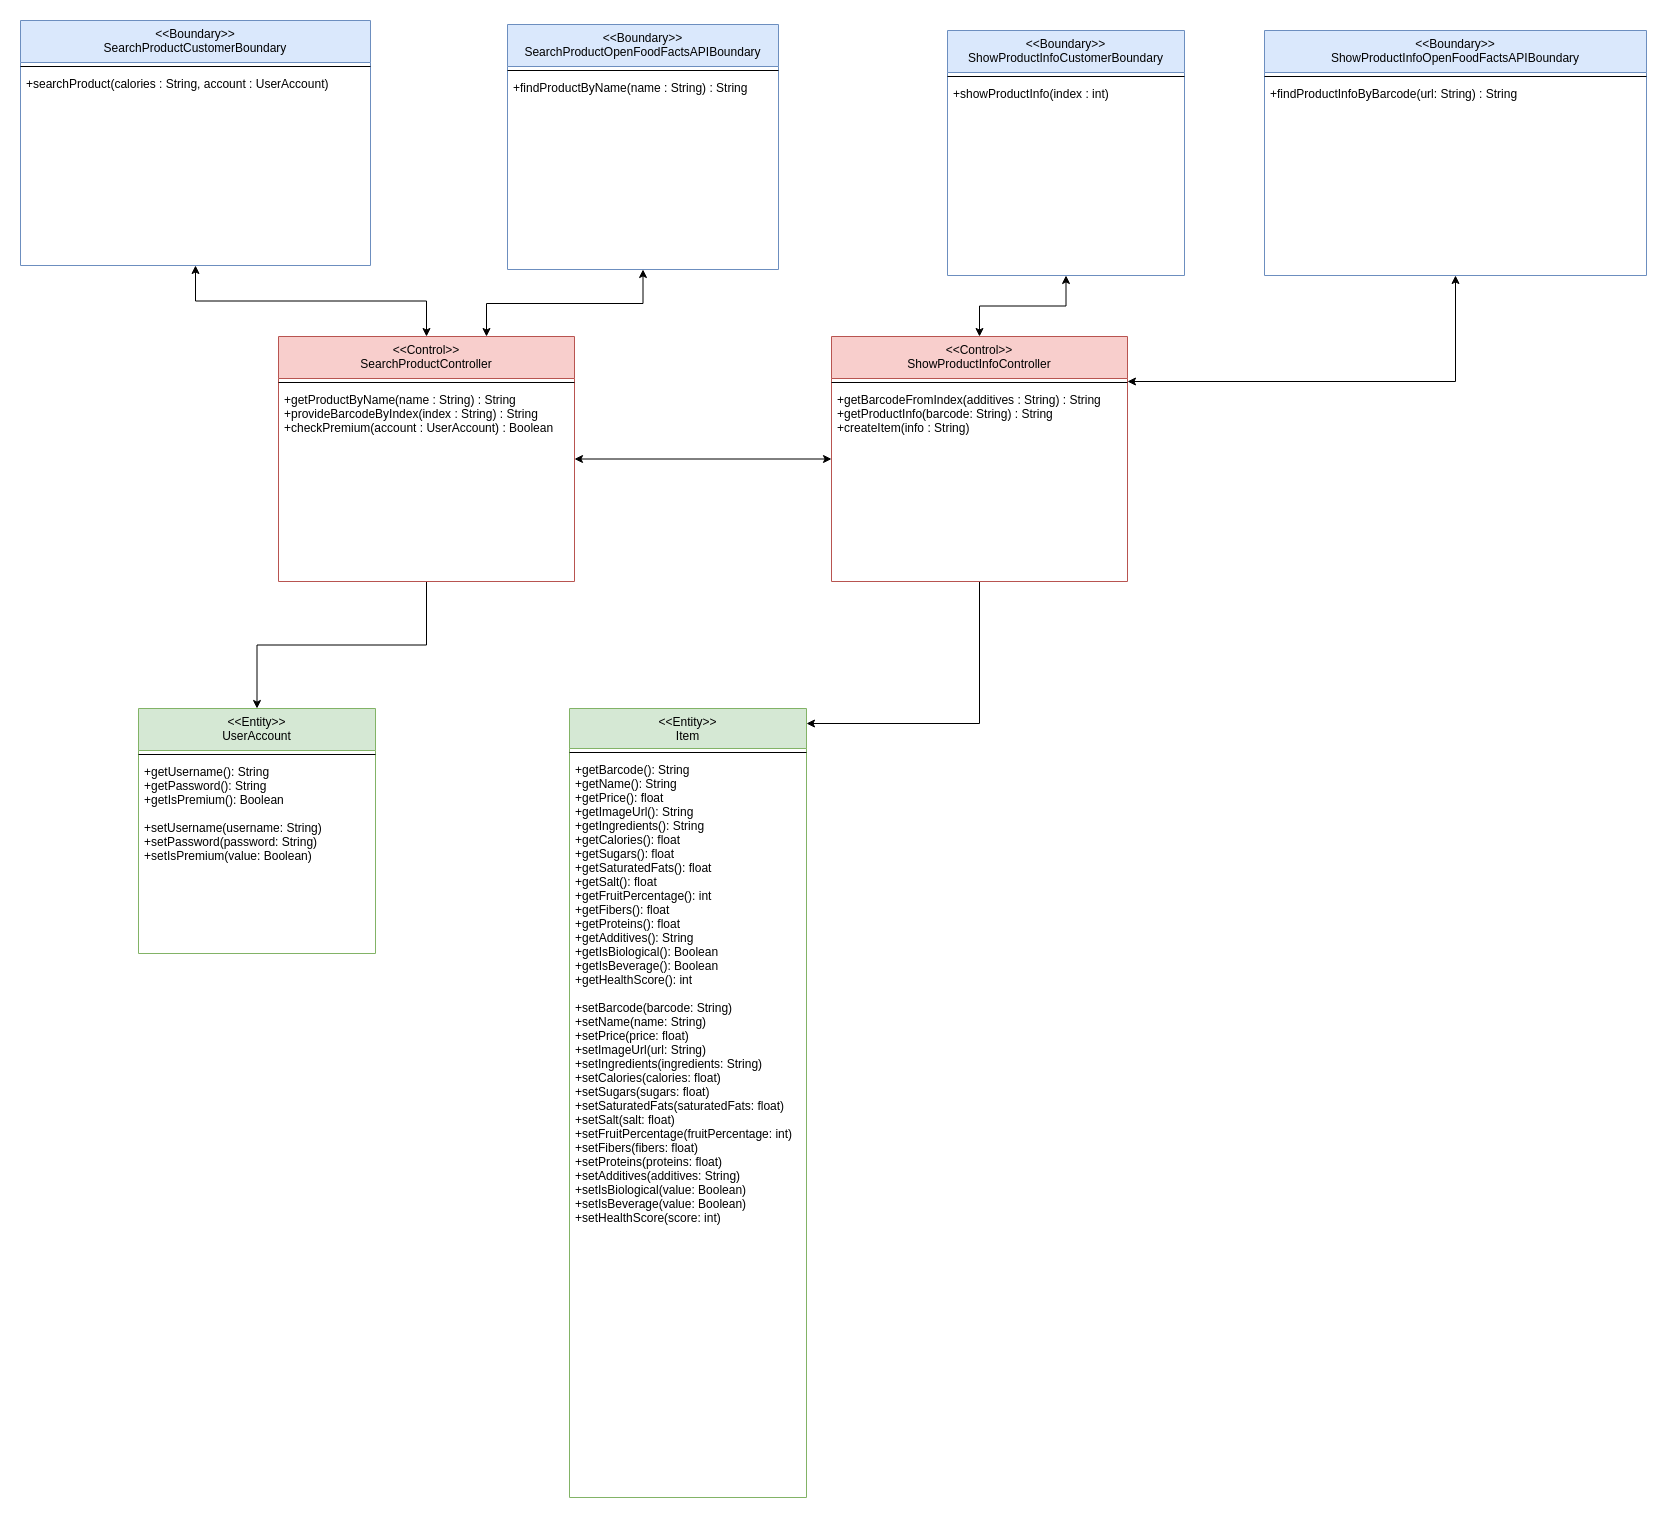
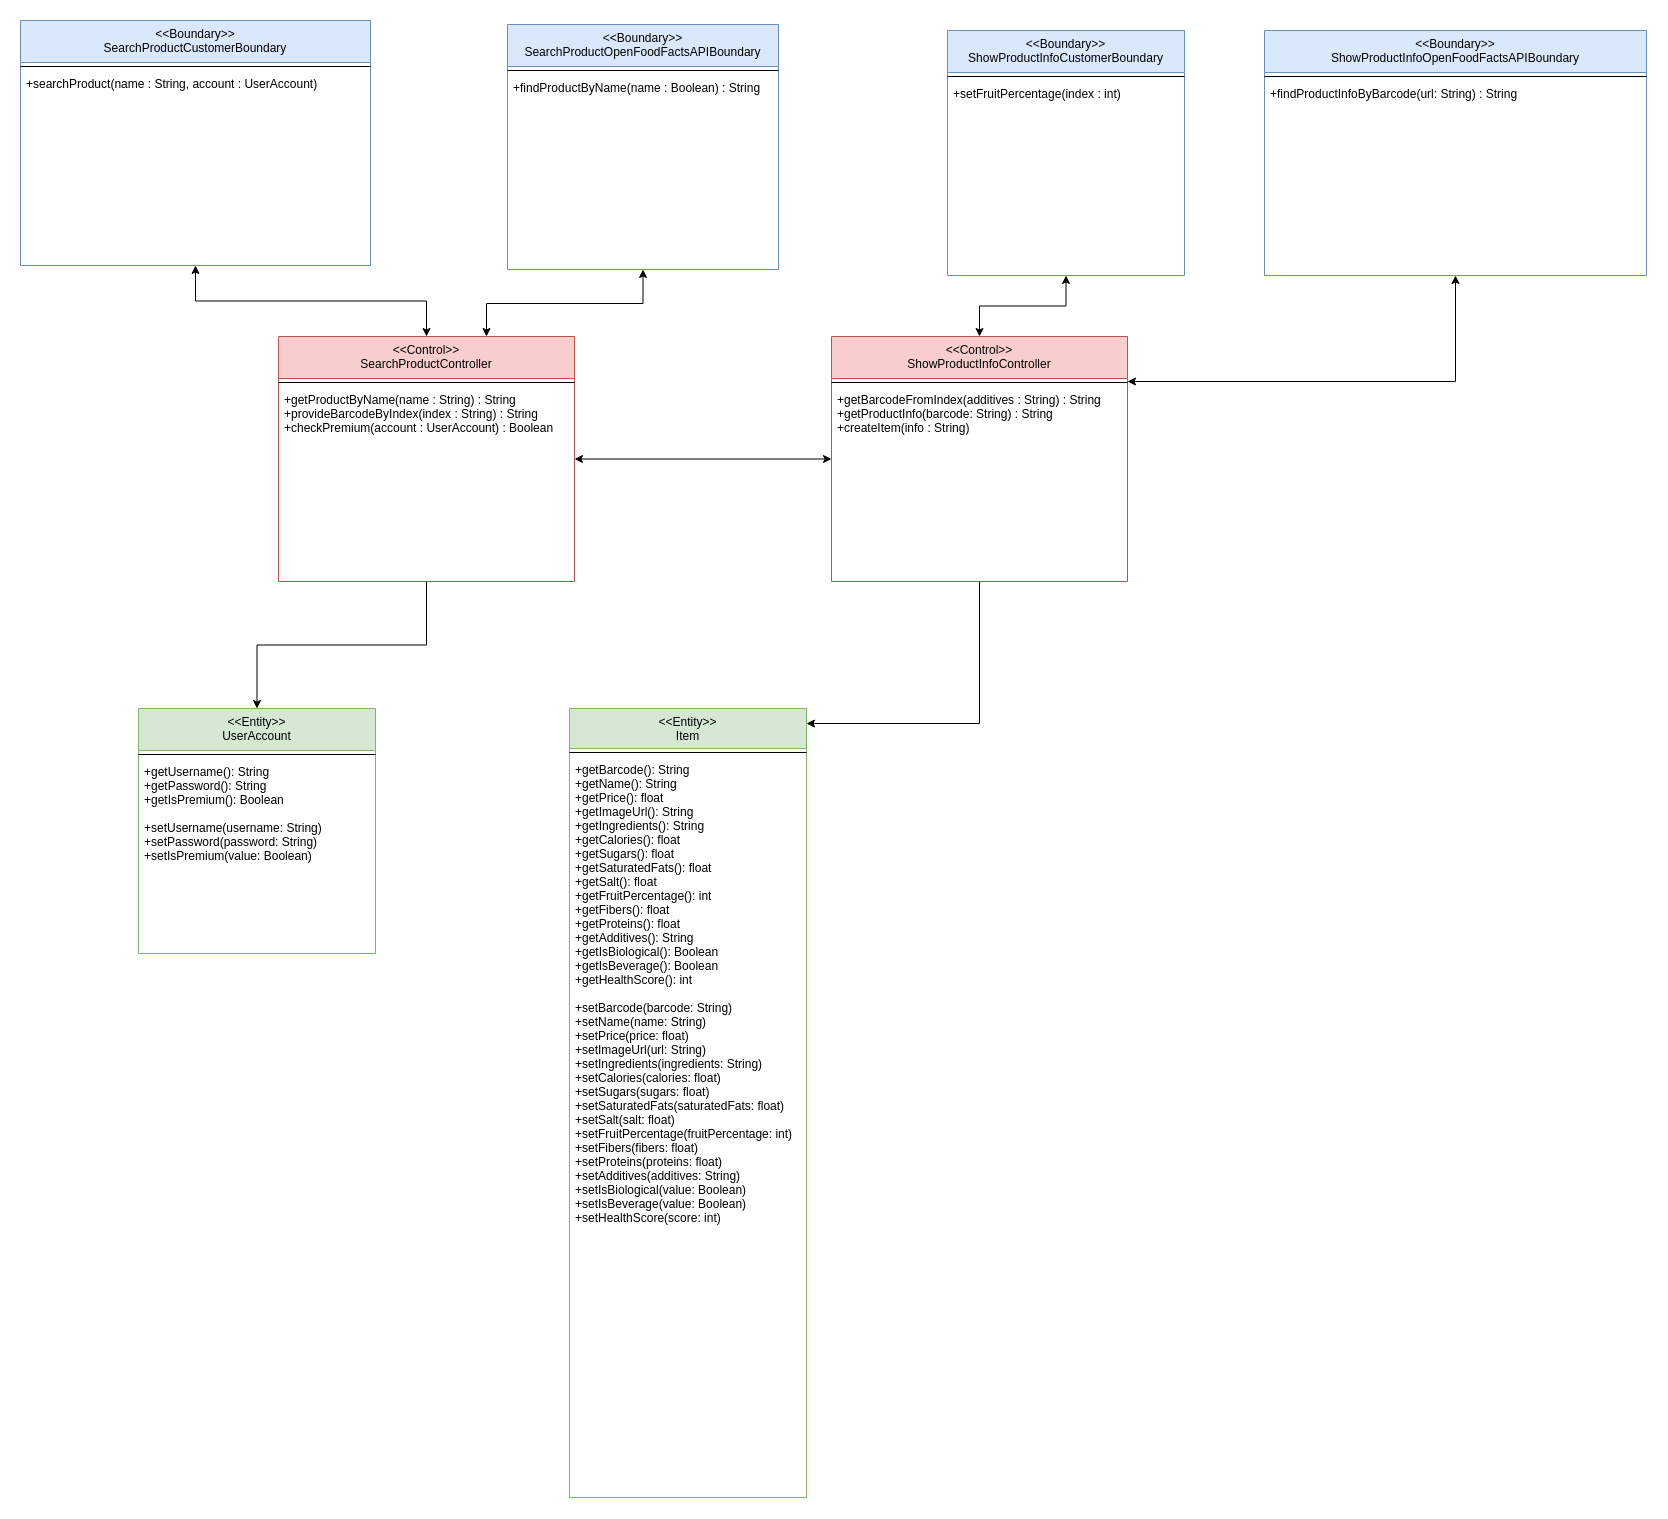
- <mxCell id="15" value="+searchProduct(calories : String, account : UserAccount)" style="text;align=left;verticalAlign=top;spacingLeft=4;spacingRight=4;overflow=hidden;rotatable=0;points=[[0,0.5],[1,0.5]];portConstraint=eastwest;" parent="13" vertex="1"><mxGeometry y="50" width="350" height="118" as="geometry" /></mxCell>
+ <mxCell id="15" value="+searchProduct(name : String, account : UserAccount)" style="text;align=left;verticalAlign=top;spacingLeft=4;spacingRight=4;overflow=hidden;rotatable=0;points=[[0,0.5],[1,0.5]];portConstraint=eastwest;" parent="13" vertex="1"><mxGeometry y="50" width="350" height="118" as="geometry" /></mxCell>
- <mxCell id="19" value="+findProductByName(name : String) : String" style="text;align=left;verticalAlign=top;spacingLeft=4;spacingRight=4;overflow=hidden;rotatable=0;points=[[0,0.5],[1,0.5]];portConstraint=eastwest;" parent="17" vertex="1"><mxGeometry y="50" width="271" height="118" as="geometry" /></mxCell>
+ <mxCell id="19" value="+findProductByName(name : Boolean) : String" style="text;align=left;verticalAlign=top;spacingLeft=4;spacingRight=4;overflow=hidden;rotatable=0;points=[[0,0.5],[1,0.5]];portConstraint=eastwest;" parent="17" vertex="1"><mxGeometry y="50" width="271" height="118" as="geometry" /></mxCell>
- <mxCell id="23" value="+showProductInfo(index : int)" style="text;align=left;verticalAlign=top;spacingLeft=4;spacingRight=4;overflow=hidden;rotatable=0;points=[[0,0.5],[1,0.5]];portConstraint=eastwest;" parent="21" vertex="1"><mxGeometry y="50" width="237" height="118" as="geometry" /></mxCell>
+ <mxCell id="23" value="+setFruitPercentage(index : int)" style="text;align=left;verticalAlign=top;spacingLeft=4;spacingRight=4;overflow=hidden;rotatable=0;points=[[0,0.5],[1,0.5]];portConstraint=eastwest;" parent="21" vertex="1"><mxGeometry y="50" width="237" height="118" as="geometry" /></mxCell>
